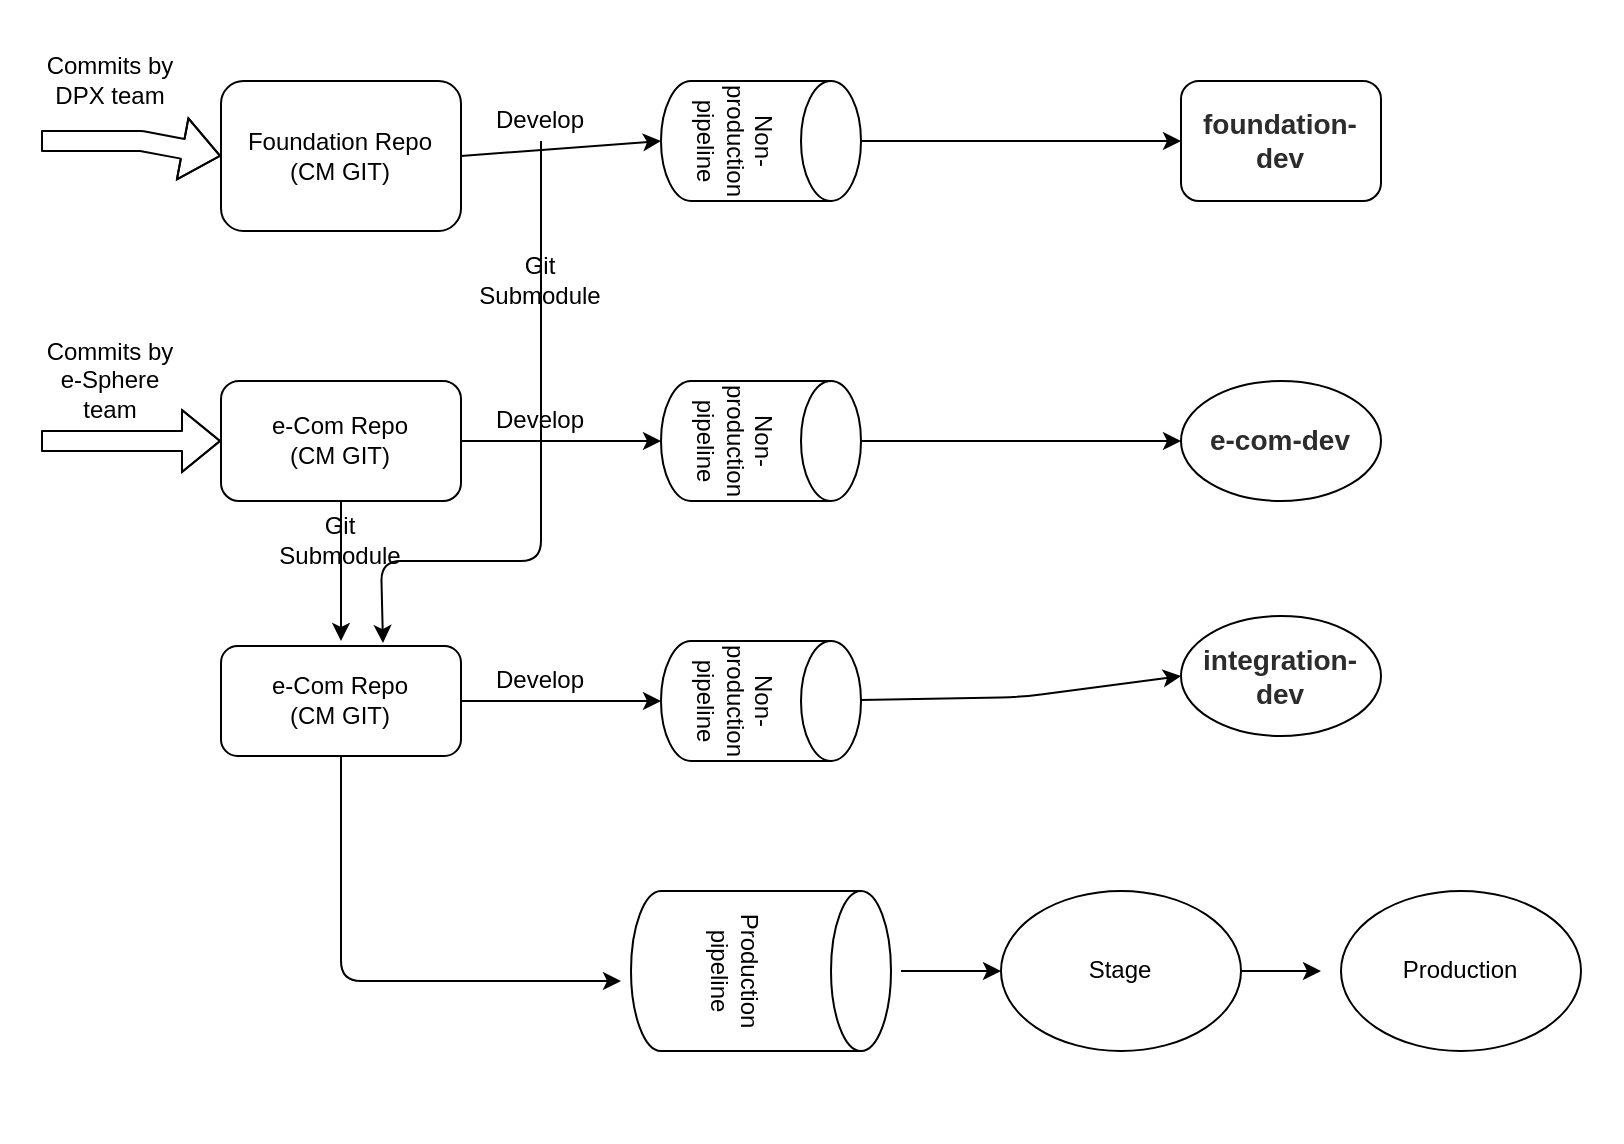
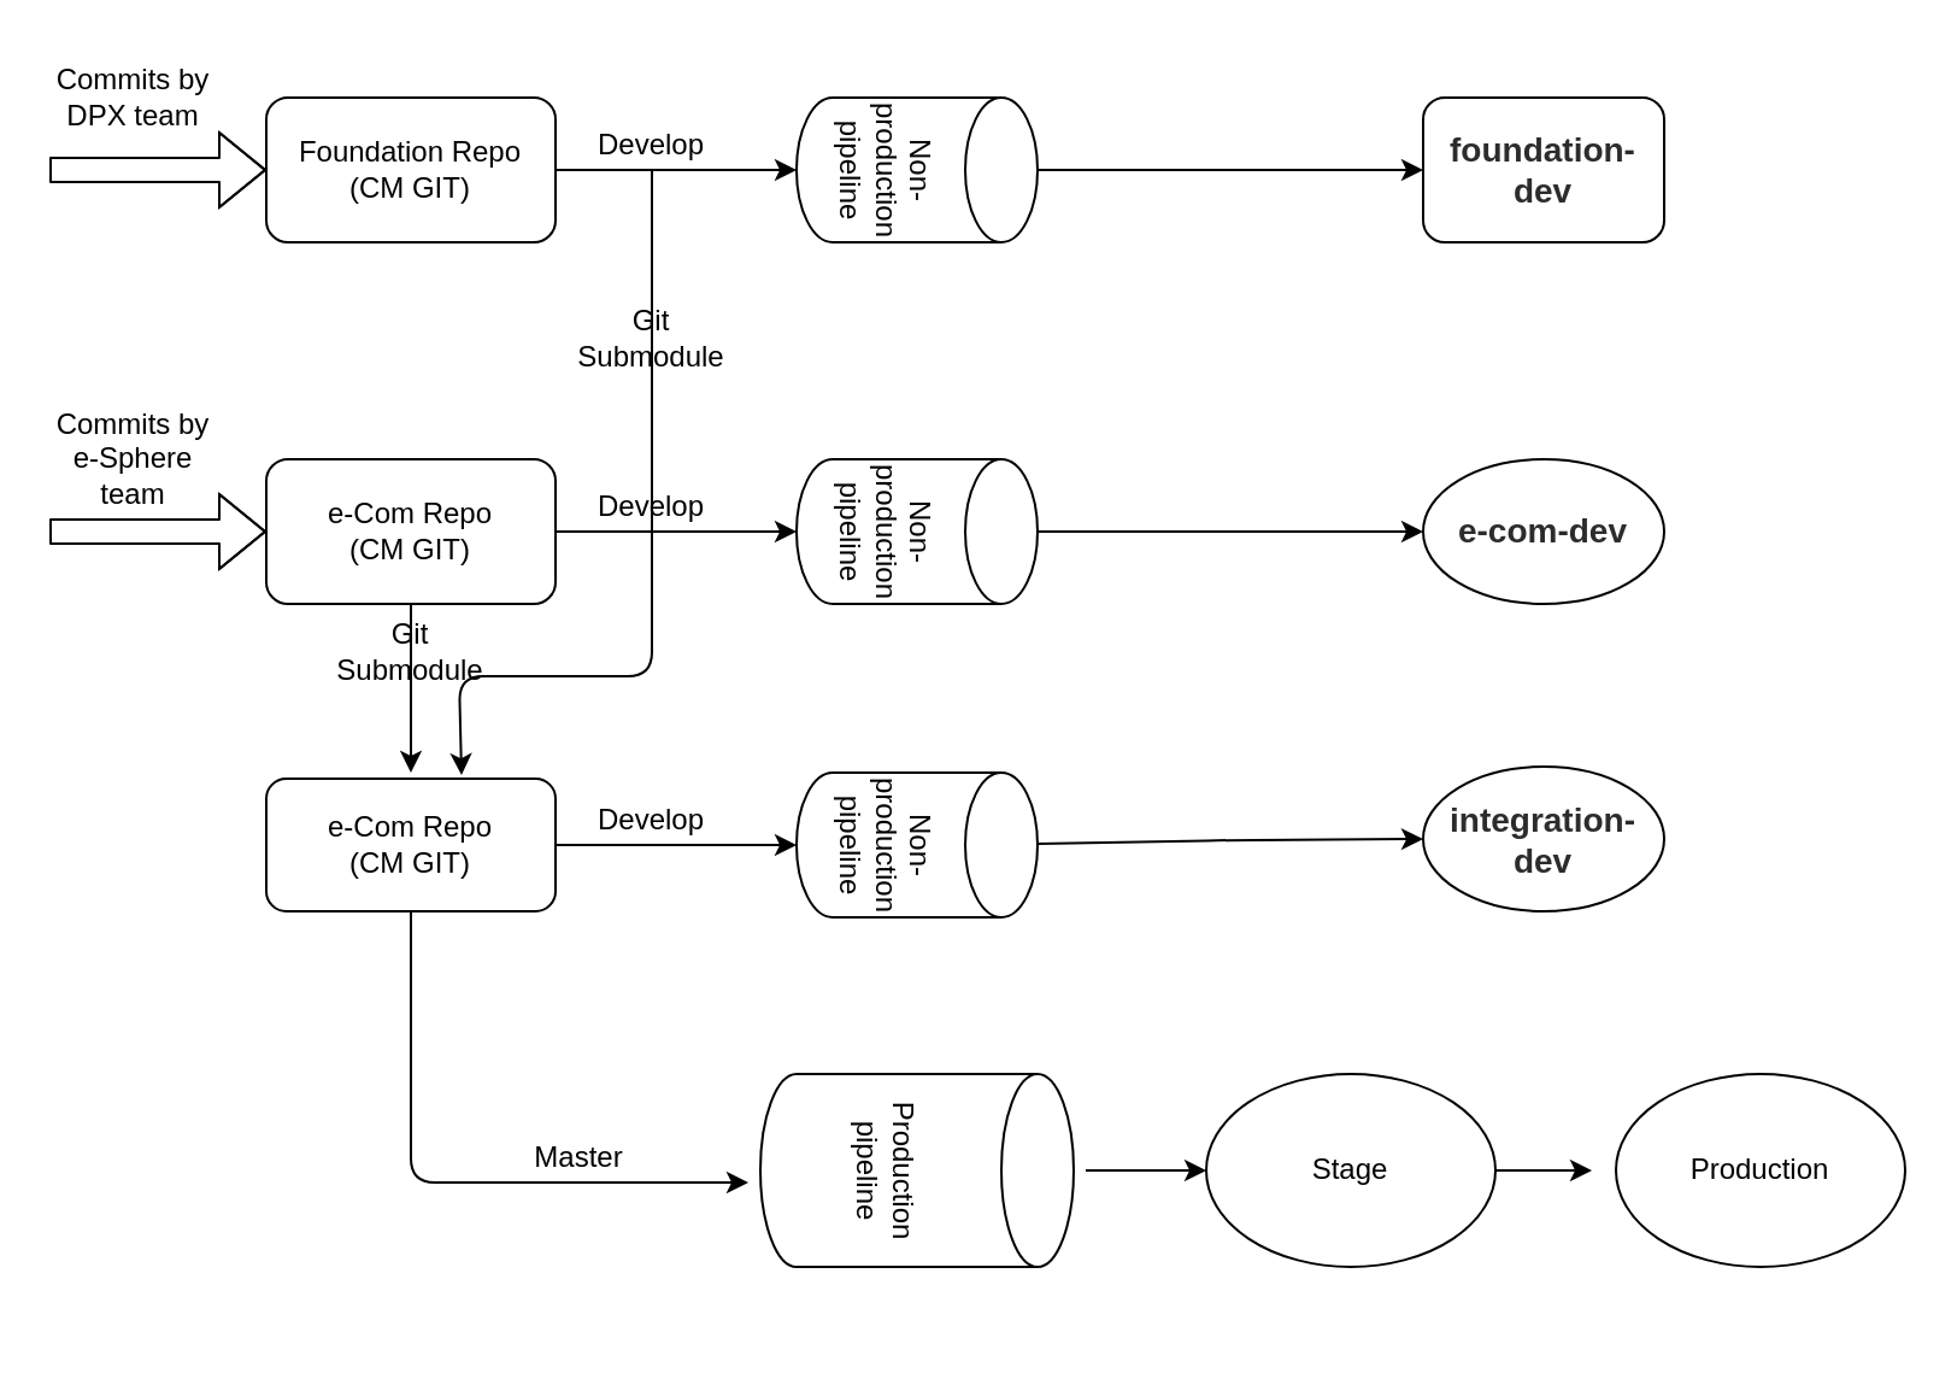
- <mxCell id="2" value="Foundation Repo&lt;br&gt;(CM GIT)" style="rounded=1;whiteSpace=wrap;html=1;" vertex="1" parent="1"><mxGeometry x="110" y="40" width="120" height="75" as="geometry" /></mxCell>
+ <mxCell id="2" value="Foundation Repo&lt;br&gt;(CM GIT)" style="rounded=1;whiteSpace=wrap;html=1;" vertex="1" parent="1"><mxGeometry x="110" y="40" width="120" height="60" as="geometry" /></mxCell>
- <mxCell id="17" value="&lt;span style=&quot;color: rgb(44 , 44 , 44) ; font-family: , &amp;#34;source sans pro&amp;#34; , , &amp;#34;blinkmacsystemfont&amp;#34; , &amp;#34;segoe ui&amp;#34; , &amp;#34;roboto&amp;#34; , sans-serif ; font-size: 14px ; font-weight: bold ; background-color: rgb(255 , 255 , 255)&quot;&gt;integration-dev&lt;/span&gt;" style="ellipse;whiteSpace=wrap;html=1;" vertex="1" parent="1"><mxGeometry x="590" y="307.5" width="100" height="60" as="geometry" /></mxCell>
+ <mxCell id="17" value="&lt;span style=&quot;color: rgb(44 , 44 , 44) ; font-family: , &amp;#34;source sans pro&amp;#34; , , &amp;#34;blinkmacsystemfont&amp;#34; , &amp;#34;segoe ui&amp;#34; , &amp;#34;roboto&amp;#34; , sans-serif ; font-size: 14px ; font-weight: bold ; background-color: rgb(255 , 255 , 255)&quot;&gt;integration-dev&lt;/span&gt;" style="ellipse;whiteSpace=wrap;html=1;" vertex="1" parent="1"><mxGeometry x="590" y="317.5" width="100" height="60" as="geometry" /></mxCell>
+ <mxCell id="34" value="Master" style="text;html=1;strokeColor=none;fillColor=none;align=center;verticalAlign=middle;whiteSpace=wrap;rounded=0;" vertex="1" parent="1"><mxGeometry x="220" y="470" width="40" height="20" as="geometry" /></mxCell>
